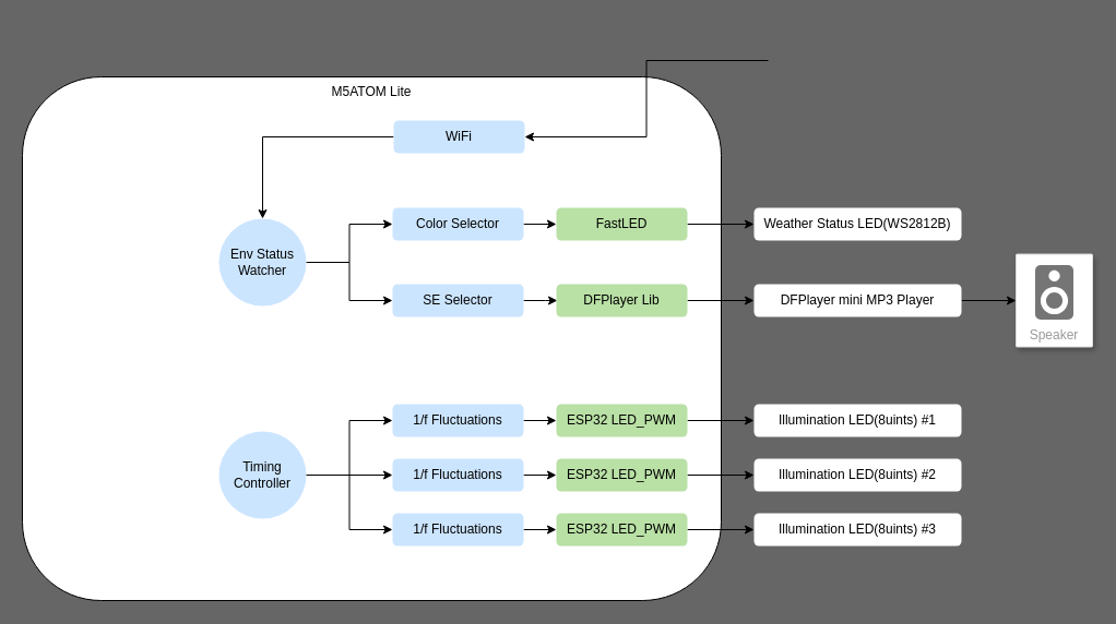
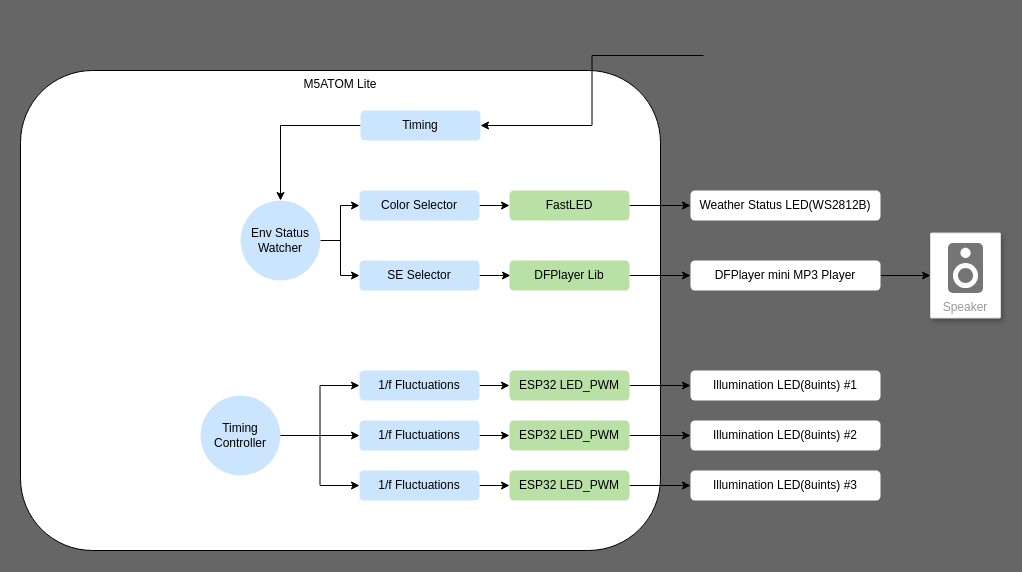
- <mxCell id="10" value="WiFi" style="rounded=1;whiteSpace=wrap;html=1;strokeColor=none;fontColor=#000000;fillColor=#CCE5FF;" vertex="1" parent="1"><mxGeometry x="360" y="110" width="120" height="30" as="geometry" /></mxCell>
+ <mxCell id="10" value="Timing" style="rounded=1;whiteSpace=wrap;html=1;strokeColor=none;fontColor=#000000;fillColor=#CCE5FF;" vertex="1" parent="1"><mxGeometry x="360" y="110" width="120" height="30" as="geometry" /></mxCell>
- <mxCell id="24" value="Env Status Watcher" style="ellipse;whiteSpace=wrap;html=1;aspect=fixed;strokeColor=none;fillColor=#CCE5FF;fontColor=#000000;" vertex="1" parent="1"><mxGeometry x="200" y="200" width="80" height="80" as="geometry" /></mxCell>
+ <mxCell id="24" value="Env Status Watcher" style="ellipse;whiteSpace=wrap;html=1;aspect=fixed;strokeColor=none;fillColor=#CCE5FF;fontColor=#000000;" vertex="1" parent="1"><mxGeometry x="240" y="200" width="80" height="80" as="geometry" /></mxCell>
